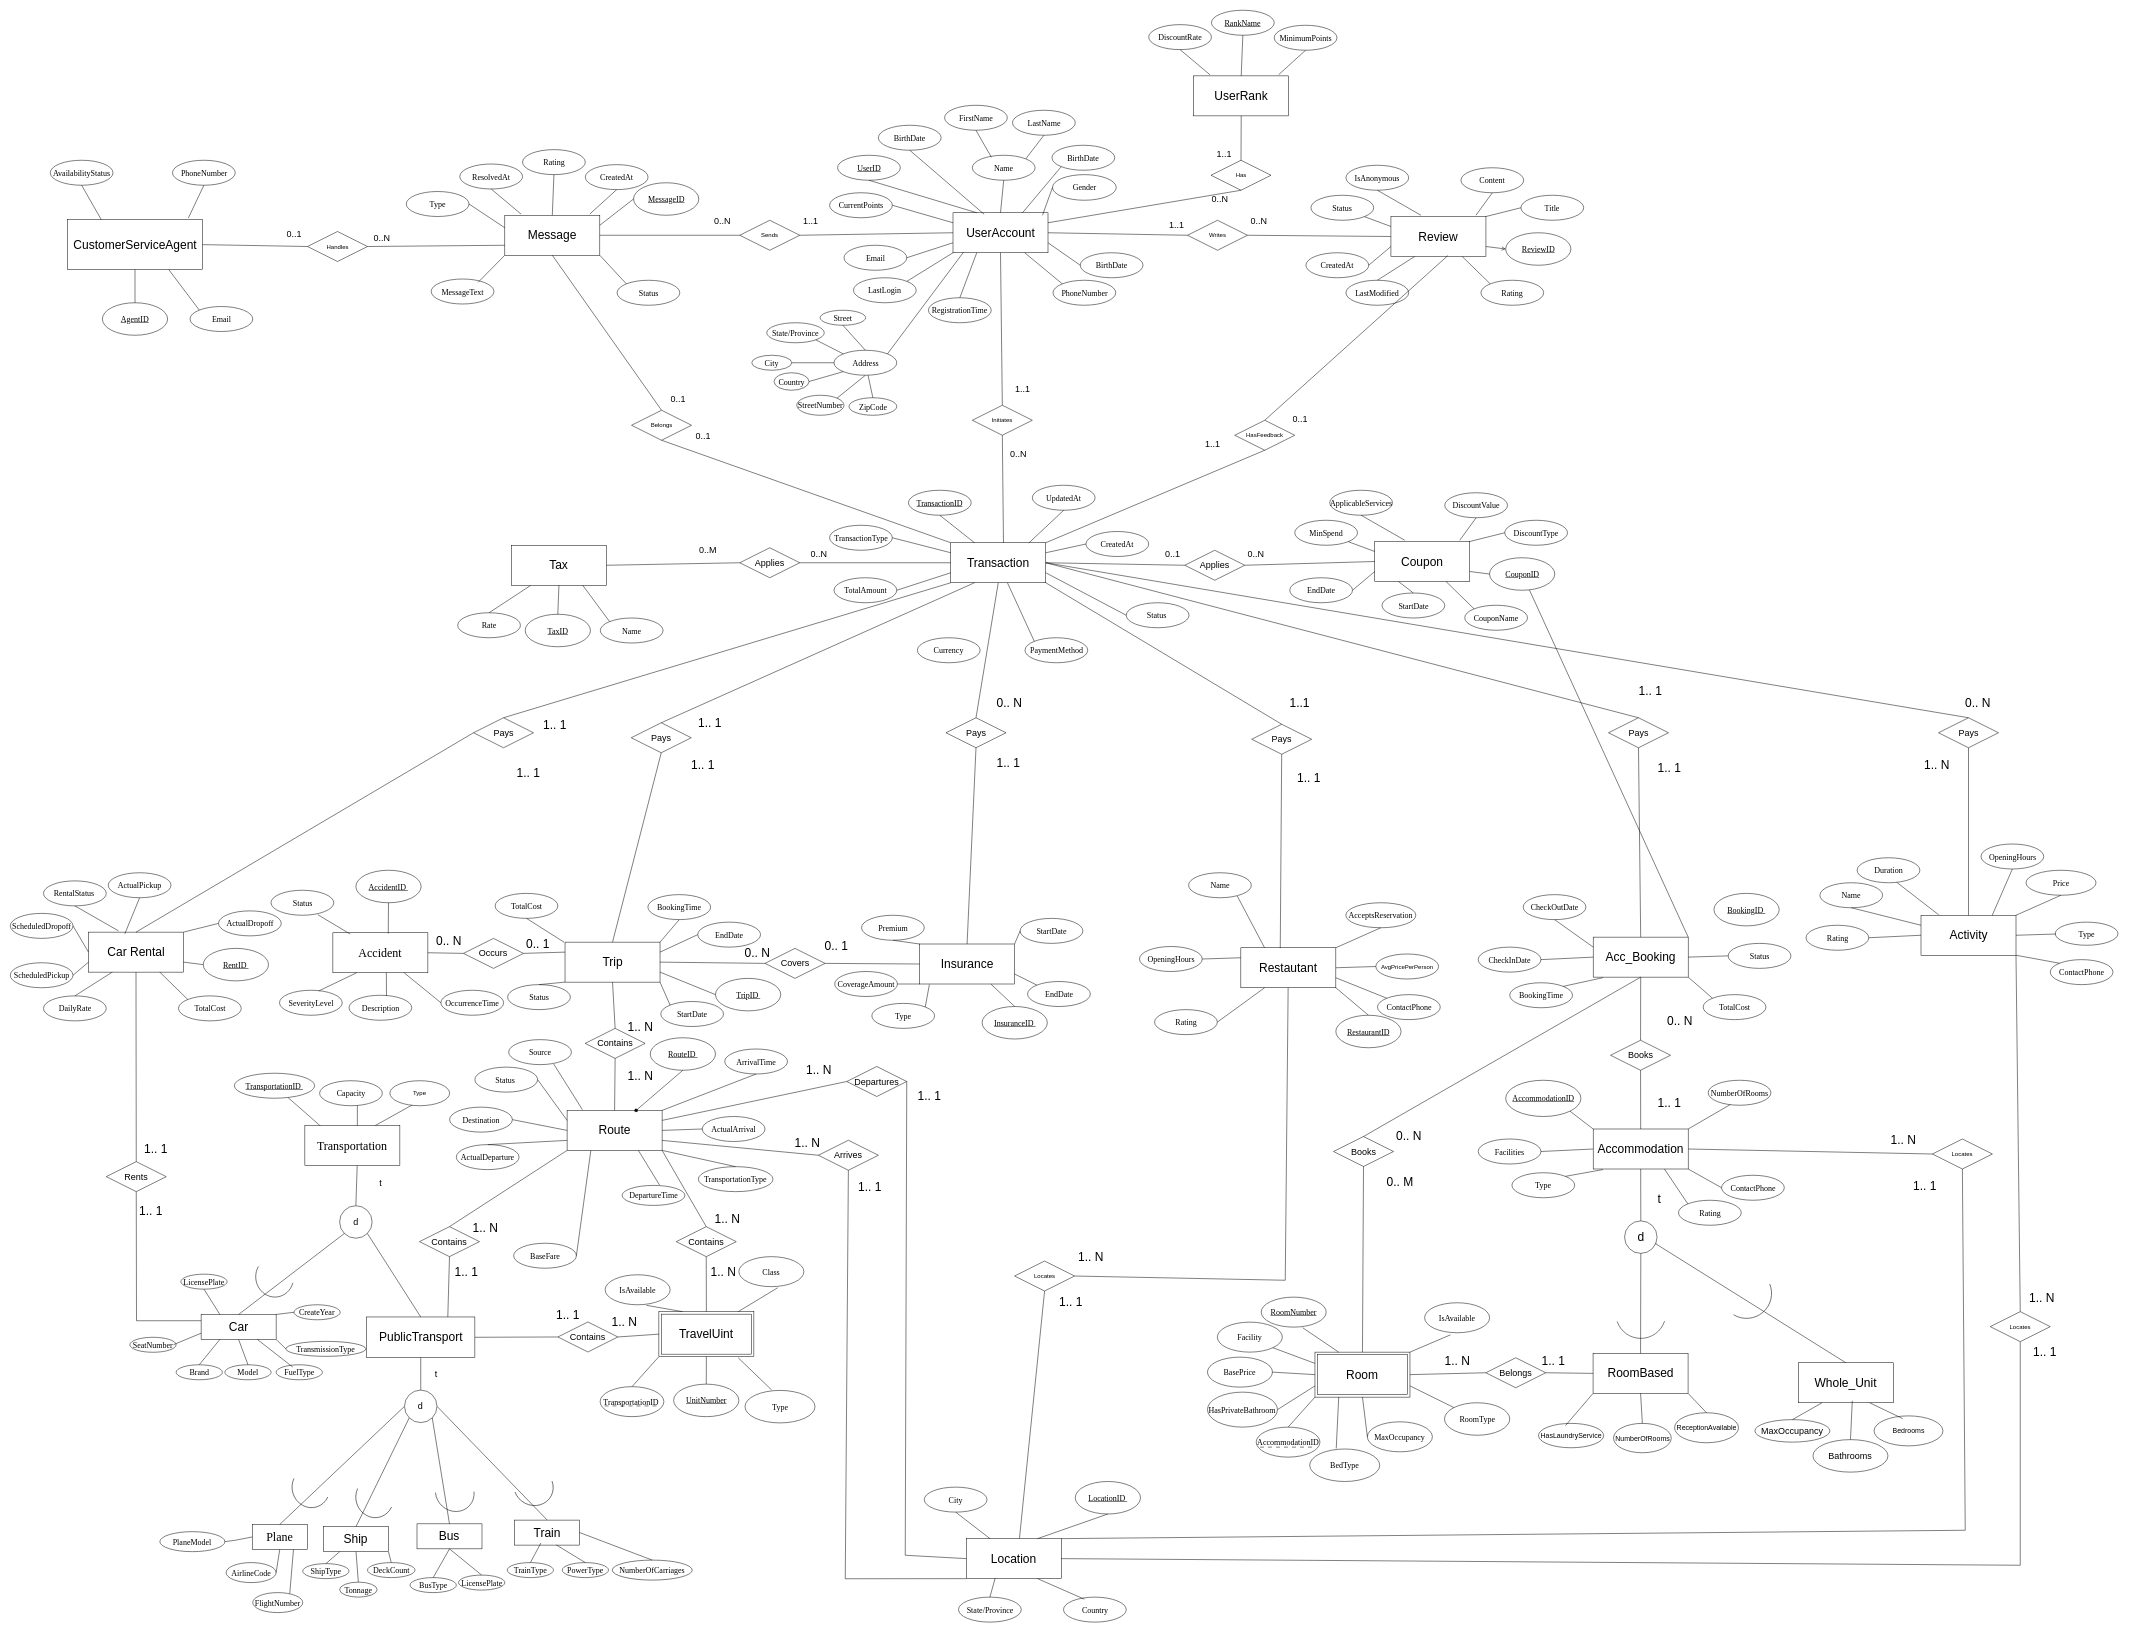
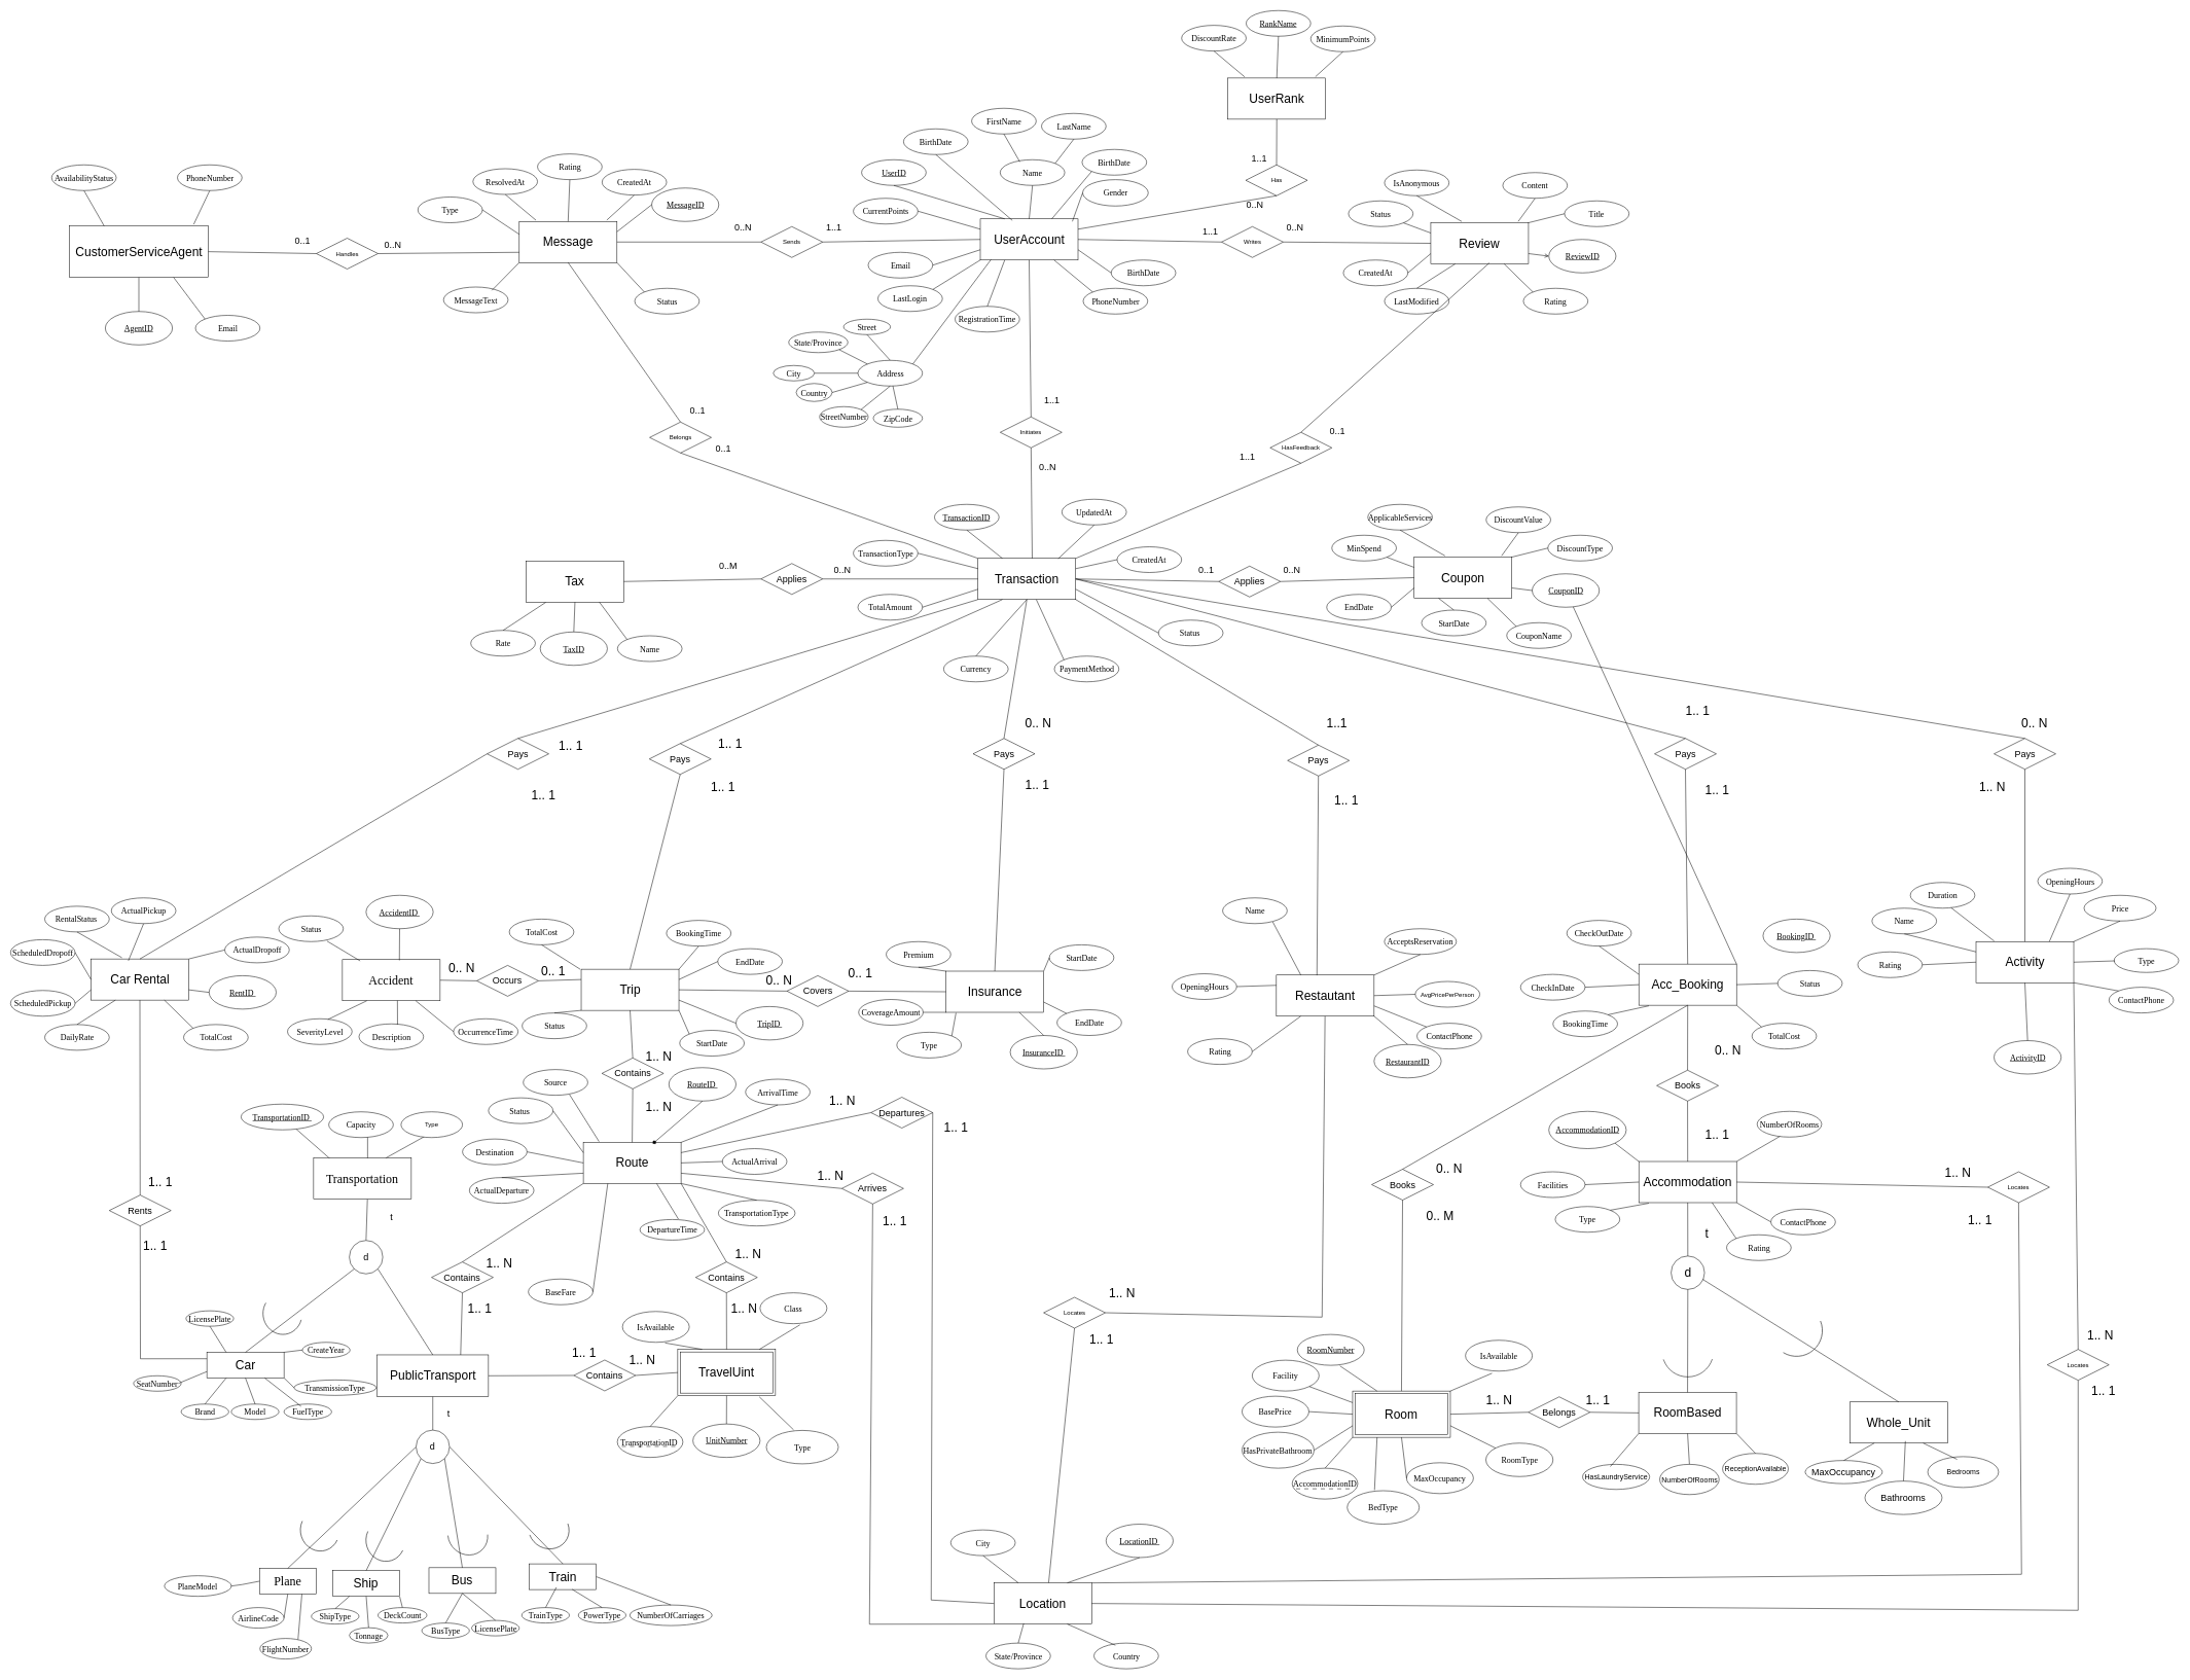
+ <mxCell id="265" value="" style="endArrow=none;html=1;rounded=0;exitX=0.5;exitY=0;exitDx=0;exitDy=0;entryX=0.5;entryY=1;entryDx=0;entryDy=0;" parent="1" source="255" target="3" edge="1"><mxGeometry relative="1" as="geometry"><mxPoint x="1871" y="1200" as="sourcePoint" /><mxPoint x="2031" y="1200" as="targetPoint" /></mxGeometry></mxCell>
+ <mxCell id="168" value="" style="endArrow=none;html=1;rounded=0;entryX=0.5;entryY=0;entryDx=0;entryDy=0;exitX=0.5;exitY=1;exitDx=0;exitDy=0;" parent="1" source="162" target="167" edge="1"><mxGeometry relative="1" as="geometry"><mxPoint x="3936.5" y="1910" as="sourcePoint" /><mxPoint x="4007" y="1925" as="targetPoint" /></mxGeometry></mxCell>
+ <mxCell id="167" value="&lt;p class=&quot;MsoNormal&quot;&gt;&lt;span style=&quot;mso-spacerun:'yes';font-family:宋体;mso-ascii-font-family:Calibri;&lt;br/&gt;mso-hansi-font-family:Calibri;mso-bidi-font-family:'Times New Roman';font-size:12.0pt;&lt;br/&gt;mso-font-kerning:1.0pt;&quot;&gt;&lt;font face=&quot;Calibri&quot;&gt;&lt;u&gt;ActivityID&lt;/u&gt;&lt;/font&gt;&lt;/span&gt;&lt;/p&gt;" style="ellipse;whiteSpace=wrap;html=1;align=center;" parent="1" vertex="1"><mxGeometry x="3876.5" y="2022.5" width="130.5" height="65" as="geometry" /></mxCell>
